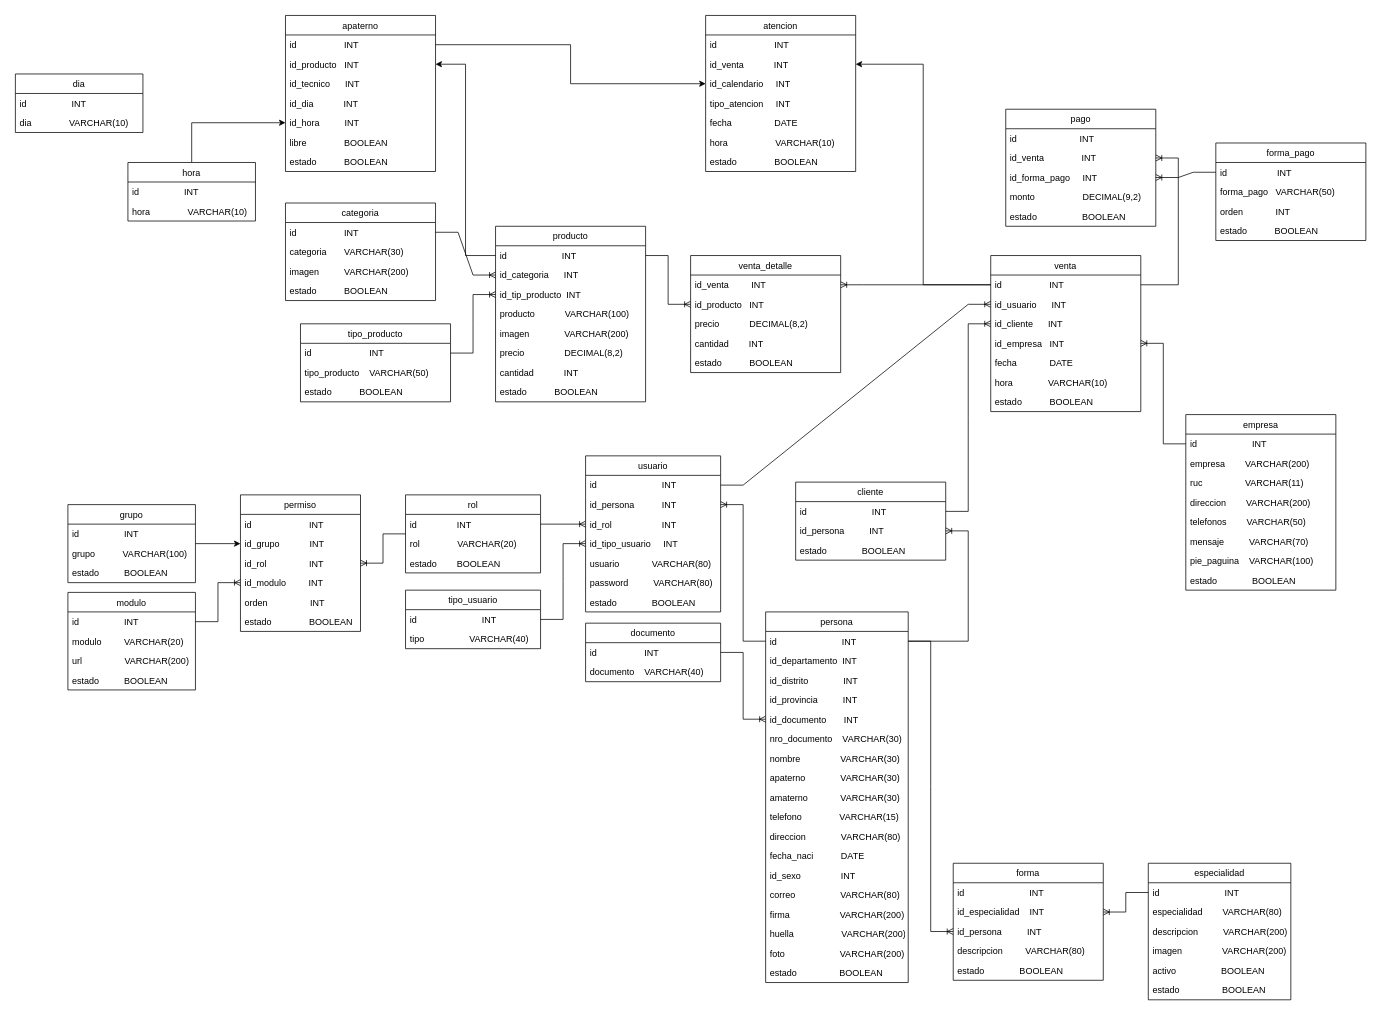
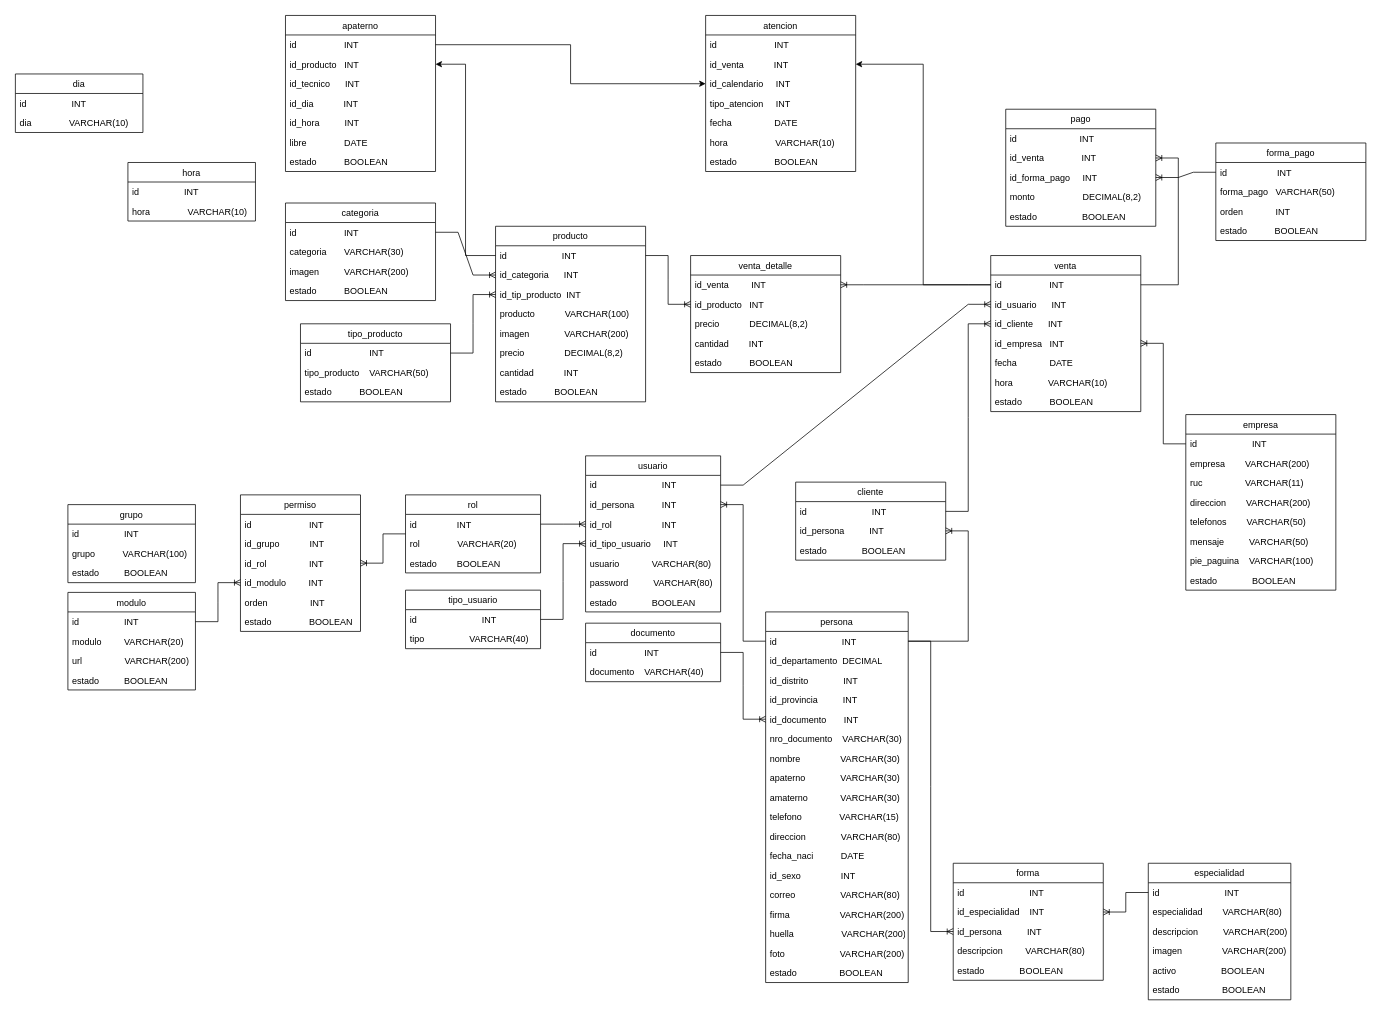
- <mxCell id="165" style="edgeStyle=orthogonalEdgeStyle;rounded=0;orthogonalLoop=1;jettySize=auto;html=1;" edge="1" parent="1" source="166" target="139"><mxGeometry relative="1" as="geometry" /></mxCell>
- <mxCell id="140" value="libre               BOOLEAN" style="text;strokeColor=none;fillColor=none;align=left;verticalAlign=top;spacingLeft=4;spacingRight=4;overflow=hidden;rotatable=0;points=[[0,0.5],[1,0.5]];portConstraint=eastwest;" vertex="1" parent="134"><mxGeometry y="156" width="200" height="26" as="geometry" /></mxCell>
+ <mxCell id="140" value="libre               DATE" style="text;strokeColor=none;fillColor=none;align=left;verticalAlign=top;spacingLeft=4;spacingRight=4;overflow=hidden;rotatable=0;points=[[0,0.5],[1,0.5]];portConstraint=eastwest;" vertex="1" parent="134"><mxGeometry y="156" width="200" height="26" as="geometry" /></mxCell>
- <mxCell id="120" value="monto                   DECIMAL(9,2)" style="text;strokeColor=none;fillColor=none;align=left;verticalAlign=top;spacingLeft=4;spacingRight=4;overflow=hidden;rotatable=0;points=[[0,0.5],[1,0.5]];portConstraint=eastwest;" parent="116" vertex="1"><mxGeometry y="104" width="200" height="26" as="geometry" /></mxCell>
+ <mxCell id="120" value="monto                   DECIMAL(8,2)" style="text;strokeColor=none;fillColor=none;align=left;verticalAlign=top;spacingLeft=4;spacingRight=4;overflow=hidden;rotatable=0;points=[[0,0.5],[1,0.5]];portConstraint=eastwest;" parent="116" vertex="1"><mxGeometry y="104" width="200" height="26" as="geometry" /></mxCell>
- <mxCell id="68" value="mensaje          VARCHAR(70)" style="text;strokeColor=none;fillColor=none;align=left;verticalAlign=top;spacingLeft=4;spacingRight=4;overflow=hidden;rotatable=0;points=[[0,0.5],[1,0.5]];portConstraint=eastwest;" parent="62" vertex="1"><mxGeometry y="156" width="200" height="26" as="geometry" /></mxCell>
+ <mxCell id="68" value="mensaje          VARCHAR(50)" style="text;strokeColor=none;fillColor=none;align=left;verticalAlign=top;spacingLeft=4;spacingRight=4;overflow=hidden;rotatable=0;points=[[0,0.5],[1,0.5]];portConstraint=eastwest;" parent="62" vertex="1"><mxGeometry y="156" width="200" height="26" as="geometry" /></mxCell>
- <mxCell id="150" style="edgeStyle=orthogonalEdgeStyle;rounded=0;orthogonalLoop=1;jettySize=auto;html=1;" edge="1" parent="1" source="151" target="22"><mxGeometry relative="1" as="geometry" /></mxCell>
- <mxCell id="32" value="id_departamento  INT" style="text;strokeColor=none;fillColor=none;align=left;verticalAlign=top;spacingLeft=4;spacingRight=4;overflow=hidden;rotatable=0;points=[[0,0.5],[1,0.5]];portConstraint=eastwest;" parent="30" vertex="1"><mxGeometry y="52" width="190" height="26" as="geometry" /></mxCell>
+ <mxCell id="32" value="id_departamento  DECIMAL" style="text;strokeColor=none;fillColor=none;align=left;verticalAlign=top;spacingLeft=4;spacingRight=4;overflow=hidden;rotatable=0;points=[[0,0.5],[1,0.5]];portConstraint=eastwest;" parent="30" vertex="1"><mxGeometry y="52" width="190" height="26" as="geometry" /></mxCell>
